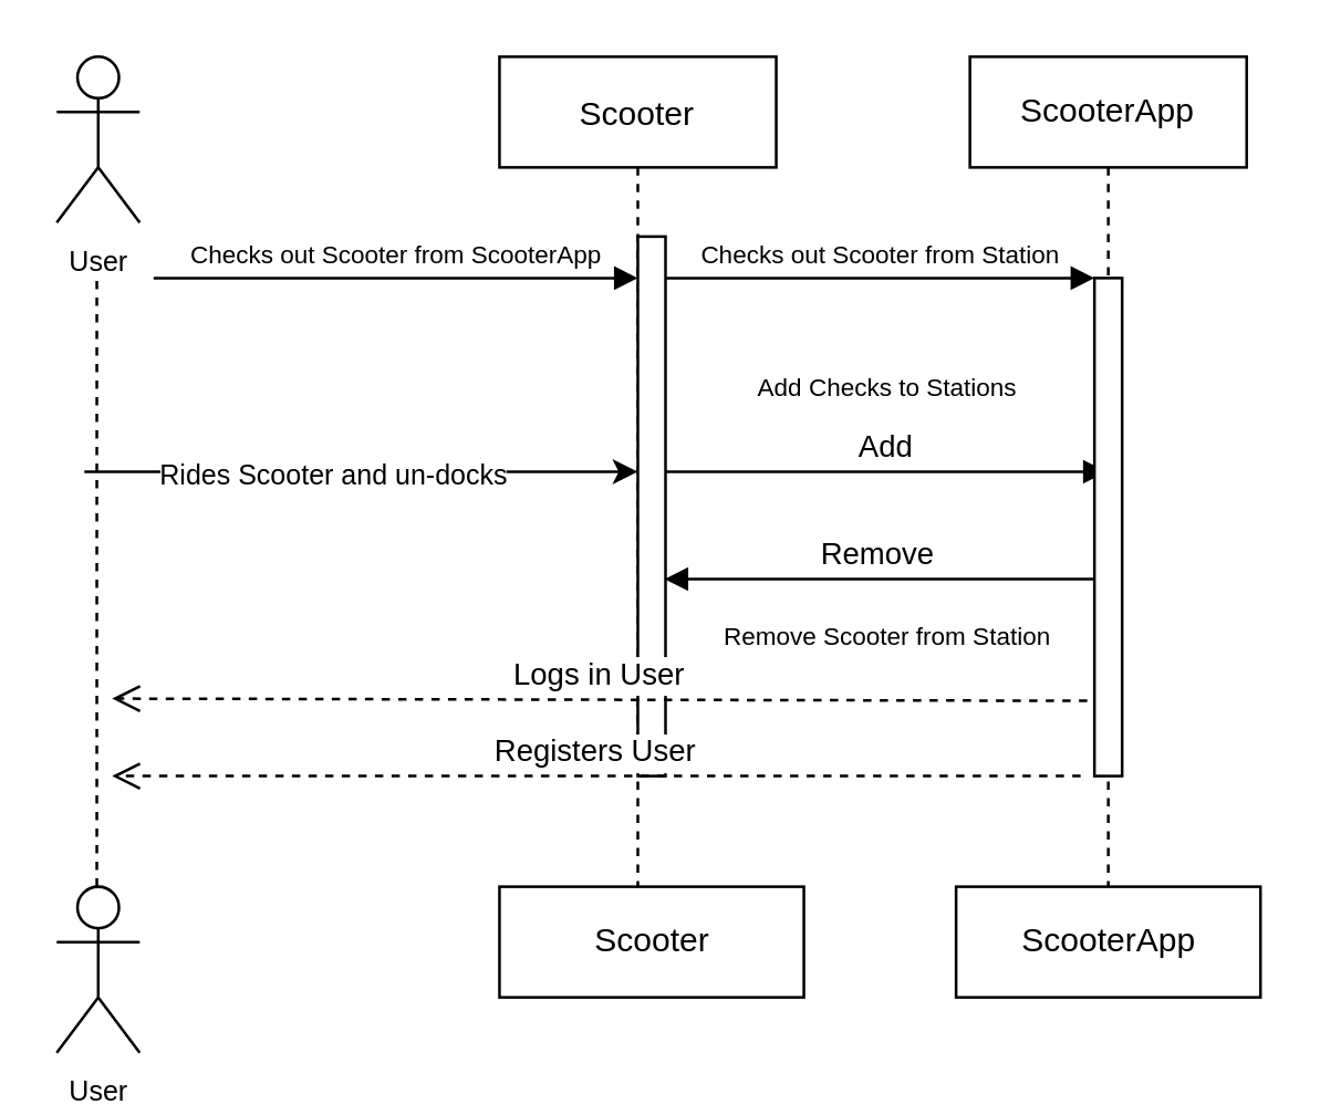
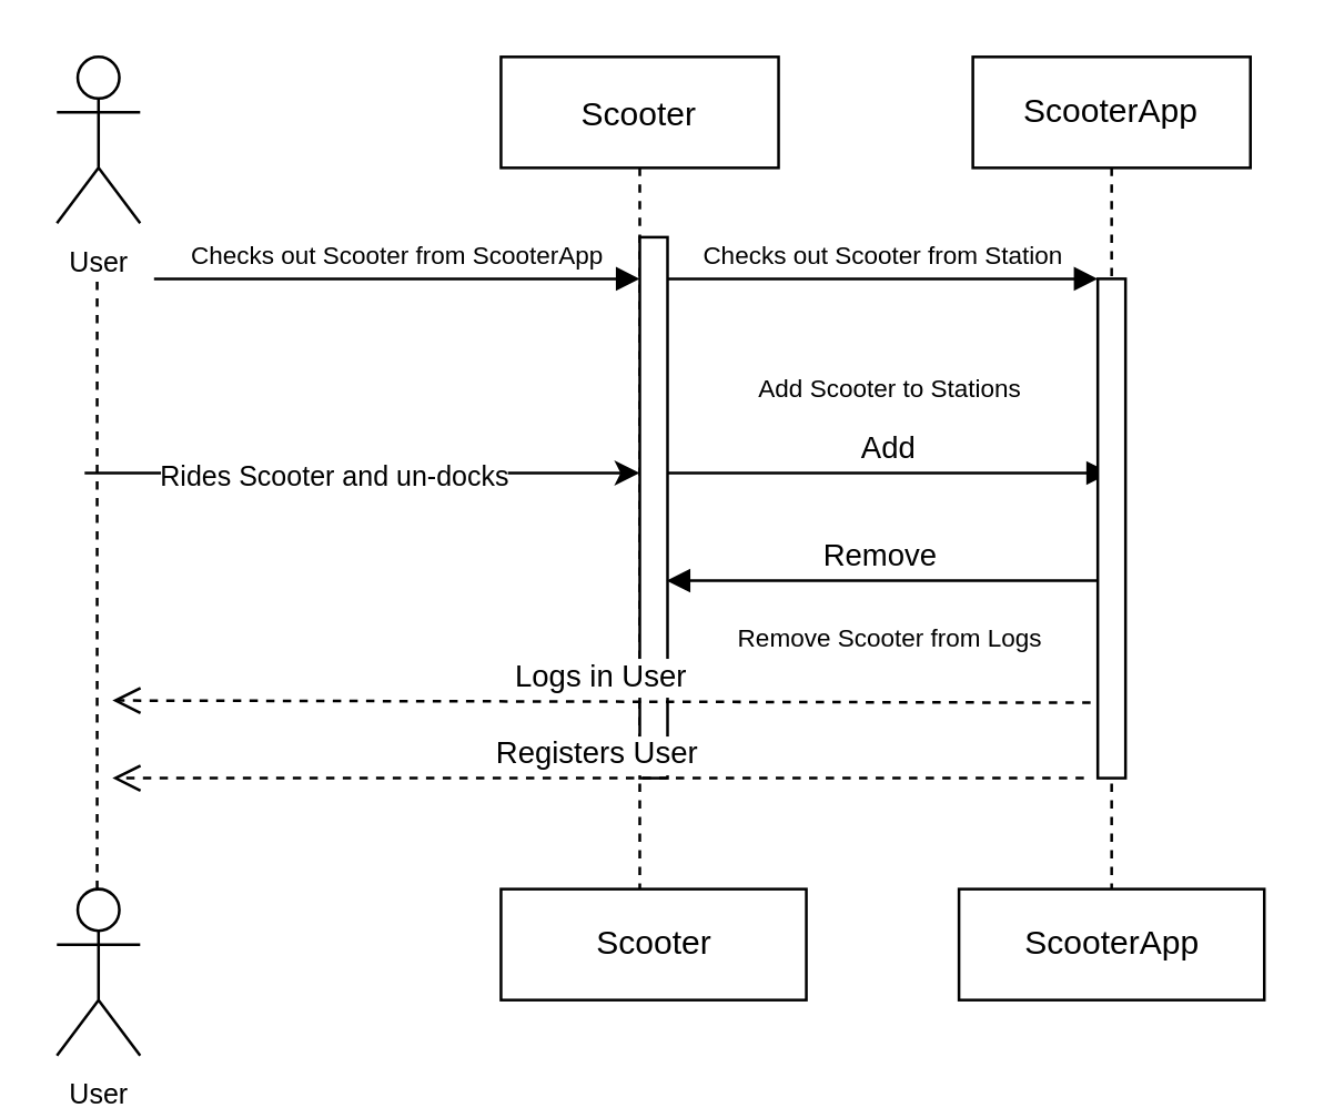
- <mxCell id="17" value="Add Checks to Stations" style="text;html=1;align=center;verticalAlign=middle;resizable=0;points=[];autosize=1;strokeColor=none;fillColor=none;fontSize=9;" vertex="1" parent="1"><mxGeometry x="260" y="130" width="120" height="20" as="geometry" /></mxCell>
+ <mxCell id="17" value="Add Scooter to Stations" style="text;html=1;align=center;verticalAlign=middle;resizable=0;points=[];autosize=1;strokeColor=none;fillColor=none;fontSize=9;" vertex="1" parent="1"><mxGeometry x="260" y="130" width="120" height="20" as="geometry" /></mxCell>
- <mxCell id="18" value="Remove Scooter from Station" style="text;html=1;align=center;verticalAlign=middle;resizable=0;points=[];autosize=1;strokeColor=none;fillColor=none;fontSize=9;" vertex="1" parent="1"><mxGeometry x="250" y="220" width="140" height="20" as="geometry" /></mxCell>
+ <mxCell id="18" value="Remove Scooter from Logs" style="text;html=1;align=center;verticalAlign=middle;resizable=0;points=[];autosize=1;strokeColor=none;fillColor=none;fontSize=9;" vertex="1" parent="1"><mxGeometry x="250" y="220" width="140" height="20" as="geometry" /></mxCell>
